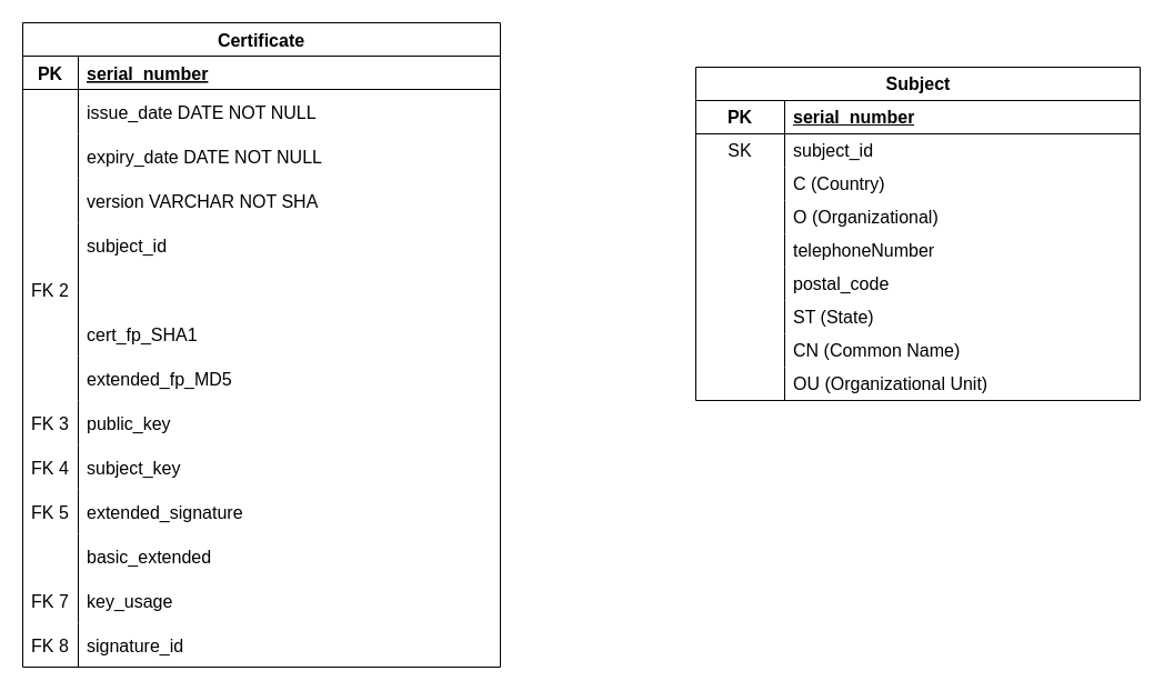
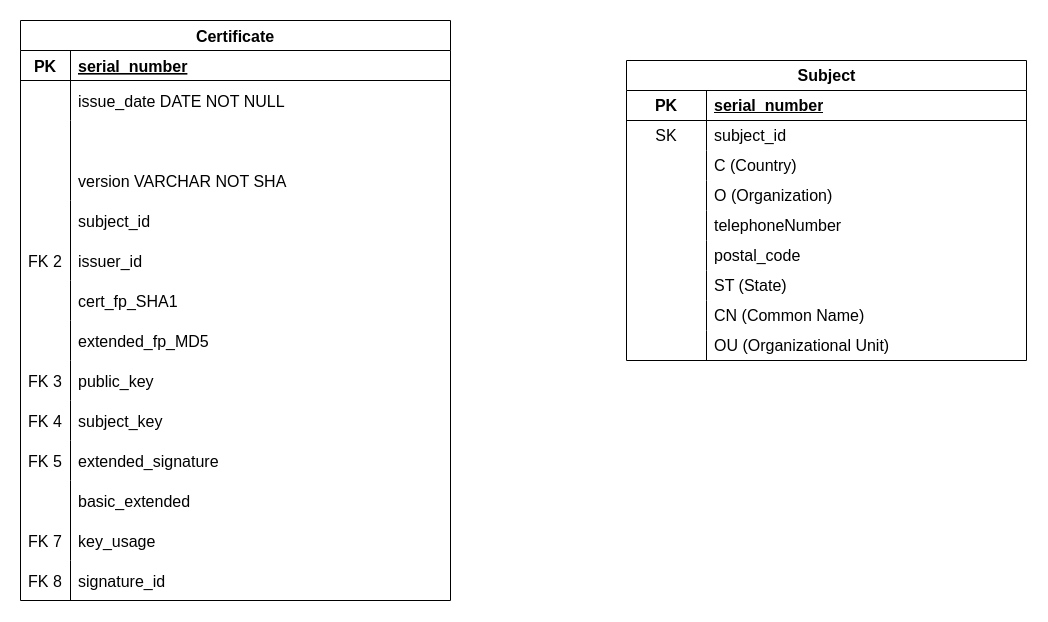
- <mxCell id="11" value="expiry_date DATE NOT NULL" style="shape=partialRectangle;overflow=hidden;connectable=0;fillColor=none;top=0;left=0;bottom=0;right=0;align=left;spacingLeft=6;dashed=1;strokeColor=#000000;fontSize=16;" vertex="1" parent="9"><mxGeometry x="50" width="380" height="40" as="geometry"><mxRectangle width="380" height="40" as="alternateBounds" /></mxGeometry></mxCell>
- <mxCell id="55" value="O (Organizational)" style="shape=partialRectangle;connectable=0;fillColor=none;top=0;left=0;bottom=0;right=0;align=left;spacingLeft=6;overflow=hidden;whiteSpace=wrap;html=1;fontSize=16;" vertex="1" parent="53"><mxGeometry x="80" width="320" height="30" as="geometry"><mxRectangle width="320" height="30" as="alternateBounds" /></mxGeometry></mxCell>
+ <mxCell id="55" value="O (Organization)" style="shape=partialRectangle;connectable=0;fillColor=none;top=0;left=0;bottom=0;right=0;align=left;spacingLeft=6;overflow=hidden;whiteSpace=wrap;html=1;fontSize=16;" vertex="1" parent="53"><mxGeometry x="80" width="320" height="30" as="geometry"><mxRectangle width="320" height="30" as="alternateBounds" /></mxGeometry></mxCell>
+ <mxCell id="19" value="issuer_id" style="shape=partialRectangle;overflow=hidden;connectable=0;fillColor=none;top=0;left=0;bottom=0;right=0;align=left;spacingLeft=6;dashed=1;strokeColor=#000000;fontSize=16;" vertex="1" parent="17"><mxGeometry x="50" width="380" height="40" as="geometry"><mxRectangle width="380" height="40" as="alternateBounds" /></mxGeometry></mxCell>
